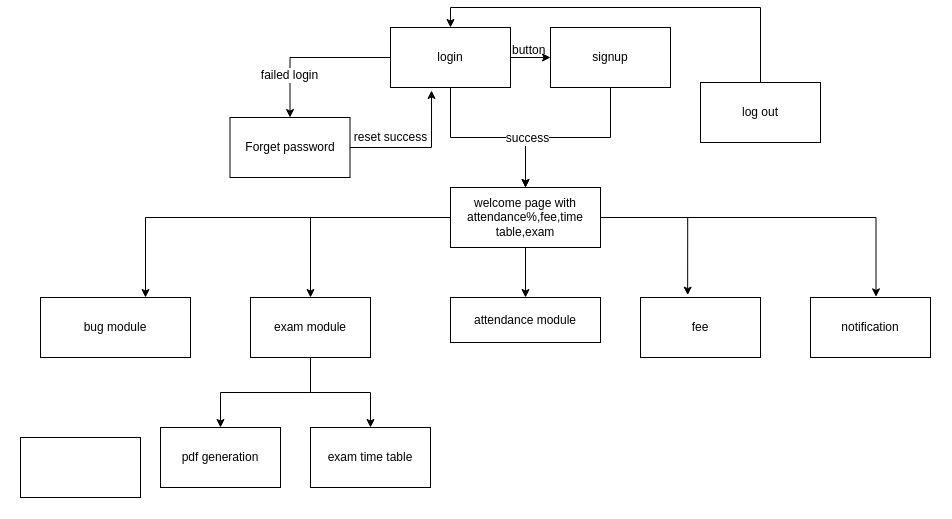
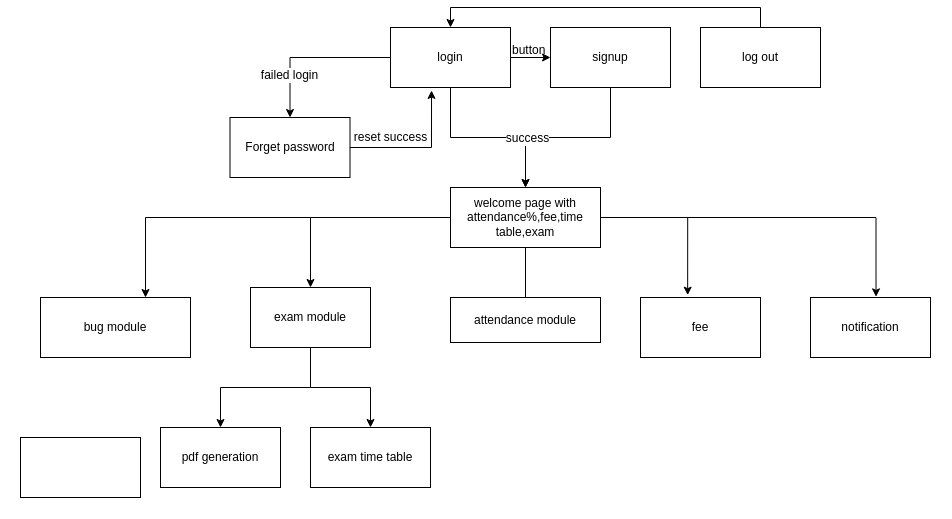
- <mxCell id="22" value="log out" style="rounded=0;whiteSpace=wrap;html=1;" vertex="1" parent="1"><mxGeometry x="700" y="75" width="120" height="60" as="geometry" /></mxCell>
+ <mxCell id="22" value="log out" style="rounded=0;whiteSpace=wrap;html=1;" vertex="1" parent="1"><mxGeometry x="700" y="20" width="120" height="60" as="geometry" /></mxCell>
- <mxCell id="15" value="" style="edgeStyle=orthogonalEdgeStyle;rounded=0;orthogonalLoop=1;jettySize=auto;html=1;" edge="1" parent="1" source="18" target="19"><mxGeometry relative="1" as="geometry" /></mxCell>
+ <mxCell id="15" value="" style="edgeStyle=orthogonalEdgeStyle;rounded=0;orthogonalLoop=1;jettySize=auto;html=1;endArrow=none;" edge="1" parent="1" source="18" target="19"><mxGeometry relative="1" as="geometry" /></mxCell>
- <mxCell id="27" value="exam module" style="rounded=0;whiteSpace=wrap;html=1;" vertex="1" parent="1"><mxGeometry x="250" y="290" width="120" height="60" as="geometry" /></mxCell>
+ <mxCell id="27" value="exam module" style="rounded=0;whiteSpace=wrap;html=1;" vertex="1" parent="1"><mxGeometry x="250" y="280" width="120" height="60" as="geometry" /></mxCell>
